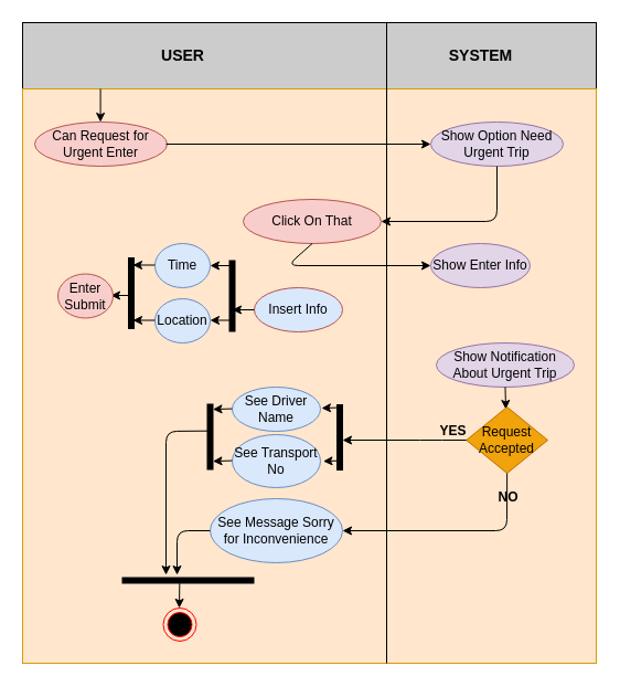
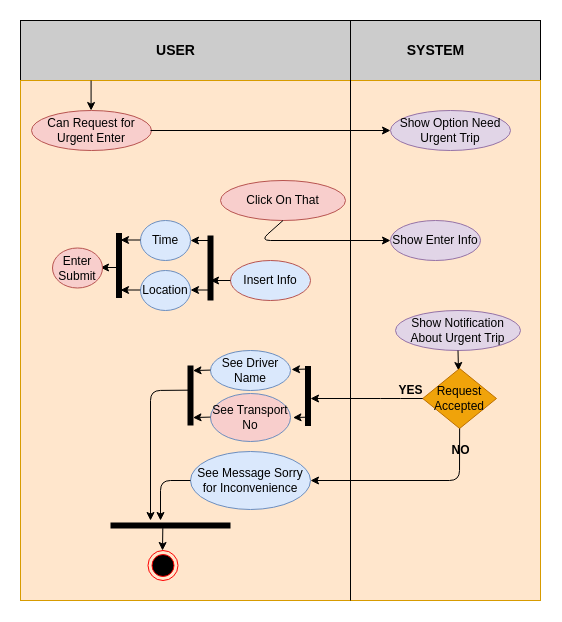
- <mxCell id="4" value="&lt;b&gt;&lt;font style=&quot;font-size: 14px&quot;&gt;USER&lt;/font&gt;&lt;/b&gt;" style="text;html=1;align=center;verticalAlign=middle;resizable=0;points=[];autosize=1;strokeColor=none;" parent="1" vertex="1"><mxGeometry x="140" y="40" width="50" height="20" as="geometry" /></mxCell>
+ <mxCell id="4" value="&lt;b&gt;&lt;font style=&quot;font-size: 14px&quot;&gt;USER&lt;/font&gt;&lt;/b&gt;" style="text;html=1;align=center;verticalAlign=middle;resizable=0;points=[];autosize=1;strokeColor=none;" parent="1" vertex="1"><mxGeometry x="150" y="40" width="50" height="20" as="geometry" /></mxCell>
- <mxCell id="10" value="" style="endArrow=classic;html=1;exitX=0.5;exitY=1;exitDx=0;exitDy=0;entryX=1;entryY=0.5;entryDx=0;entryDy=0;" parent="1" source="9" target="11" edge="1"><mxGeometry width="50" height="50" relative="1" as="geometry"><mxPoint x="260" y="290" as="sourcePoint" /><mxPoint x="350" y="200" as="targetPoint" /><Array as="points"><mxPoint x="450" y="200" /></Array></mxGeometry></mxCell>
- <mxCell id="32" value="See Transport No" style="ellipse;whiteSpace=wrap;html=1;fillColor=#dae8fc;strokeColor=#6c8ebf;" parent="1" vertex="1"><mxGeometry x="210" y="393" width="80" height="48" as="geometry" /></mxCell>
+ <mxCell id="32" value="See Transport No" style="ellipse;whiteSpace=wrap;html=1;fillColor=#f8cecc;strokeColor=#6c8ebf;" parent="1" vertex="1"><mxGeometry x="210" y="393" width="80" height="48" as="geometry" /></mxCell>
